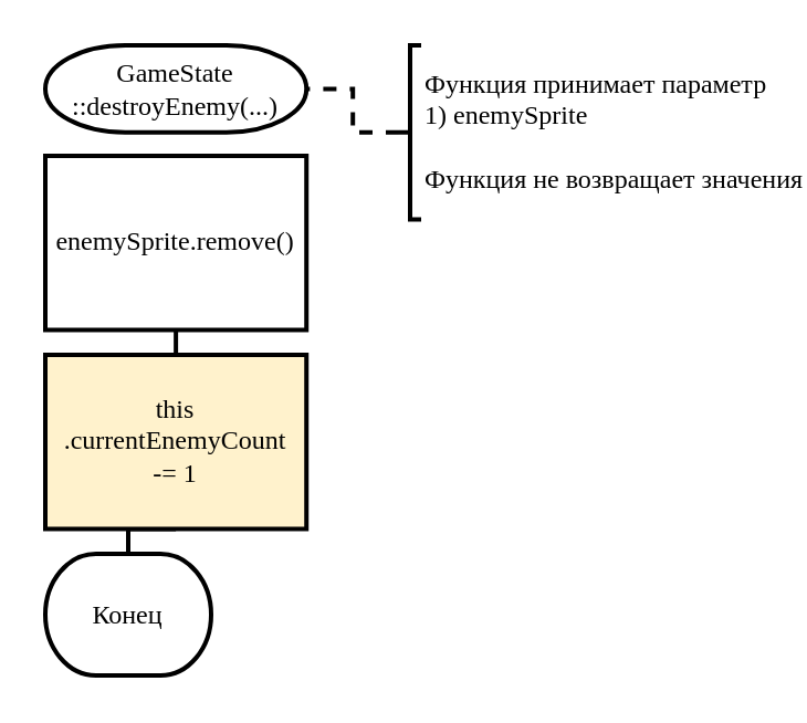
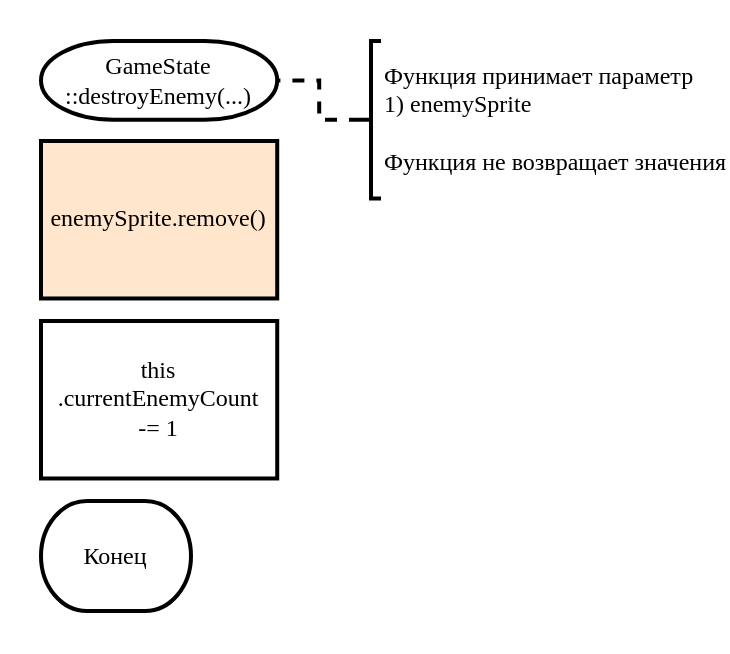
- <mxCell id="4" value="enemySprite.remove()" style="rounded=0;whiteSpace=wrap;html=1;absoluteArcSize=1;arcSize=14;strokeWidth=2;fontFamily=Times New Roman;" vertex="1" parent="1"><mxGeometry x="20" y="70" width="118.11" height="78.74" as="geometry" /></mxCell>
+ <mxCell id="4" value="enemySprite.remove()" style="rounded=0;whiteSpace=wrap;html=1;absoluteArcSize=1;arcSize=14;strokeWidth=2;fontFamily=Times New Roman;fillColor=#ffe6cc;" vertex="1" parent="1"><mxGeometry x="20" y="70" width="118.11" height="78.74" as="geometry" /></mxCell>
- <mxCell id="3" style="edgeStyle=orthogonalEdgeStyle;rounded=0;orthogonalLoop=1;jettySize=auto;html=1;exitX=0.5;exitY=1;exitDx=0;exitDy=0;entryX=0.5;entryY=0;entryDx=0;entryDy=0;endArrow=none;endFill=0;strokeWidth=2;" edge="1" parent="1" source="4" target="7"><mxGeometry relative="1" as="geometry" /></mxCell>
- <mxCell id="7" value="&lt;span&gt;this&lt;/span&gt;&lt;br&gt;&lt;span&gt;.currentEnemyCount&lt;/span&gt;&lt;br&gt;&lt;span&gt;-= 1&lt;/span&gt;" style="rounded=0;whiteSpace=wrap;html=1;absoluteArcSize=1;arcSize=14;strokeWidth=2;fontFamily=Times New Roman;fillColor=#fff2cc;" vertex="1" parent="1"><mxGeometry x="20" y="160" width="118.11" height="78.74" as="geometry" /></mxCell>
+ <mxCell id="7" value="&lt;span&gt;this&lt;/span&gt;&lt;br&gt;&lt;span&gt;.currentEnemyCount&lt;/span&gt;&lt;br&gt;&lt;span&gt;-= 1&lt;/span&gt;" style="rounded=0;whiteSpace=wrap;html=1;absoluteArcSize=1;arcSize=14;strokeWidth=2;fontFamily=Times New Roman;" vertex="1" parent="1"><mxGeometry x="20" y="160" width="118.11" height="78.74" as="geometry" /></mxCell>
- <mxCell id="6" style="edgeStyle=orthogonalEdgeStyle;rounded=0;orthogonalLoop=1;jettySize=auto;html=1;exitX=0.5;exitY=1;exitDx=0;exitDy=0;entryX=0.5;entryY=0;entryDx=0;entryDy=0;entryPerimeter=0;endArrow=none;endFill=0;strokeWidth=2;" edge="1" parent="1" source="7" target="5"><mxGeometry relative="1" as="geometry" /></mxCell>
